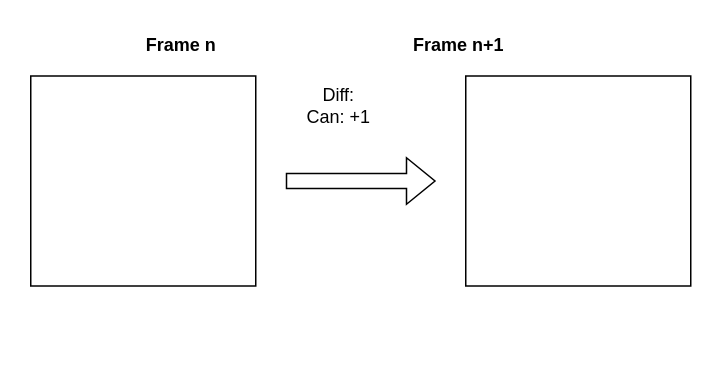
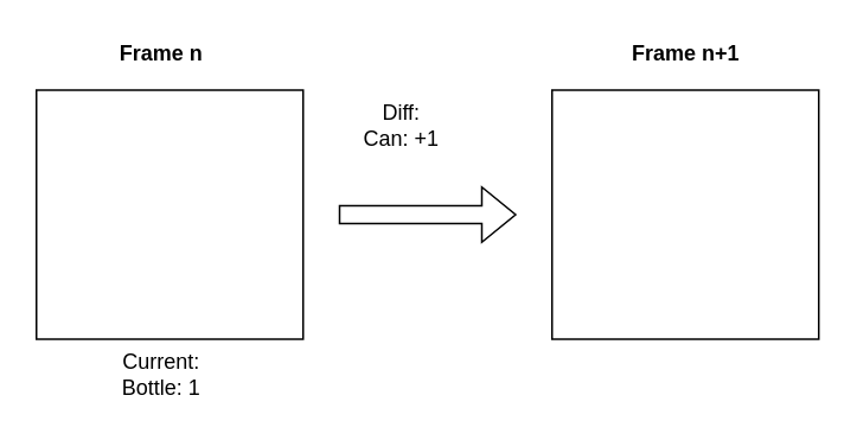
- <mxCell id="4" value="&lt;b&gt;Frame n&lt;/b&gt;" style="text;html=1;align=center;verticalAlign=middle;resizable=0;points=[];autosize=1;strokeColor=none;fillColor=none;" vertex="1" parent="1"><mxGeometry x="90" y="20" width="60" height="20" as="geometry" /></mxCell>
+ <mxCell id="4" value="&lt;b&gt;Frame n&lt;/b&gt;" style="text;html=1;align=center;verticalAlign=middle;resizable=0;points=[];autosize=1;strokeColor=none;fillColor=none;" vertex="1" parent="1"><mxGeometry x="60" y="20" width="60" height="20" as="geometry" /></mxCell>
- <mxCell id="5" value="&lt;b&gt;Frame n+1&lt;/b&gt;" style="text;html=1;align=center;verticalAlign=middle;resizable=0;points=[];autosize=1;strokeColor=none;fillColor=none;" vertex="1" parent="1"><mxGeometry x="265" y="20" width="80" height="20" as="geometry" /></mxCell>
+ <mxCell id="5" value="&lt;b&gt;Frame n+1&lt;/b&gt;" style="text;html=1;align=center;verticalAlign=middle;resizable=0;points=[];autosize=1;strokeColor=none;fillColor=none;" vertex="1" parent="1"><mxGeometry x="345" y="20" width="80" height="20" as="geometry" /></mxCell>
+ <mxCell id="11" value="Current:&lt;br&gt;Bottle: 1" style="text;html=1;align=center;verticalAlign=middle;resizable=0;points=[];autosize=1;strokeColor=none;fillColor=none;" vertex="1" parent="1"><mxGeometry x="60" y="195" width="60" height="30" as="geometry" /></mxCell>
